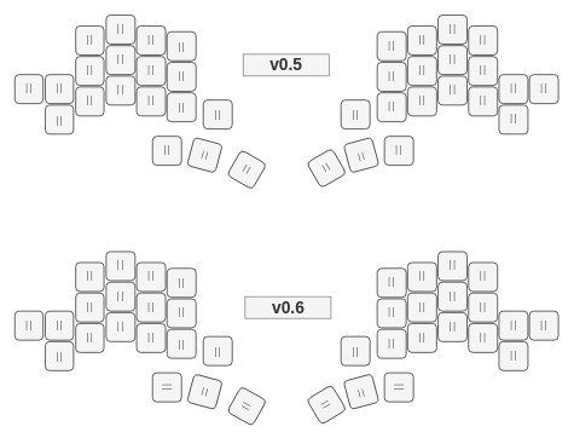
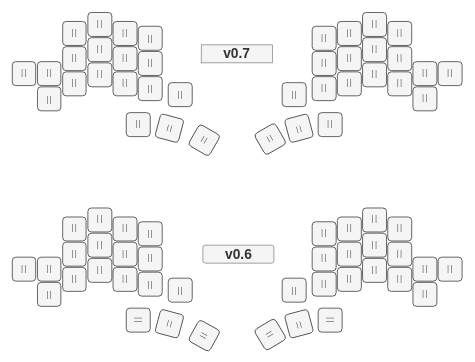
- <mxCell id="79" value="v0.5" style="rounded=0;whiteSpace=wrap;html=1;fontSize=23;fontColor=#333333;strokeColor=#666666;fillColor=#f5f5f5;fontStyle=1" parent="1" vertex="1"><mxGeometry x="335" y="74" width="118.5" height="30" as="geometry" /></mxCell>
+ <mxCell id="79" value="v0.7" style="rounded=0;whiteSpace=wrap;html=1;fontSize=23;fontColor=#333333;strokeColor=#666666;fillColor=#f5f5f5;fontStyle=1" parent="1" vertex="1"><mxGeometry x="335" y="74" width="118.5" height="30" as="geometry" /></mxCell>
- <mxCell id="78" value="v0.6" style="rounded=0;whiteSpace=wrap;html=1;fontSize=23;fontColor=#333333;strokeColor=#666666;fillColor=#f5f5f5;fontStyle=1" parent="1" vertex="1"><mxGeometry x="337.75" y="408" width="118.5" height="30" as="geometry" /></mxCell>
+ <mxCell id="78" value="v0.6" style="whiteSpace=wrap;html=1;fontSize=23;fontColor=#333333;strokeColor=#666666;fillColor=#f5f5f5;fontStyle=1;rounded=1;" parent="1" vertex="1"><mxGeometry x="337.75" y="408" width="118.5" height="30" as="geometry" /></mxCell>
